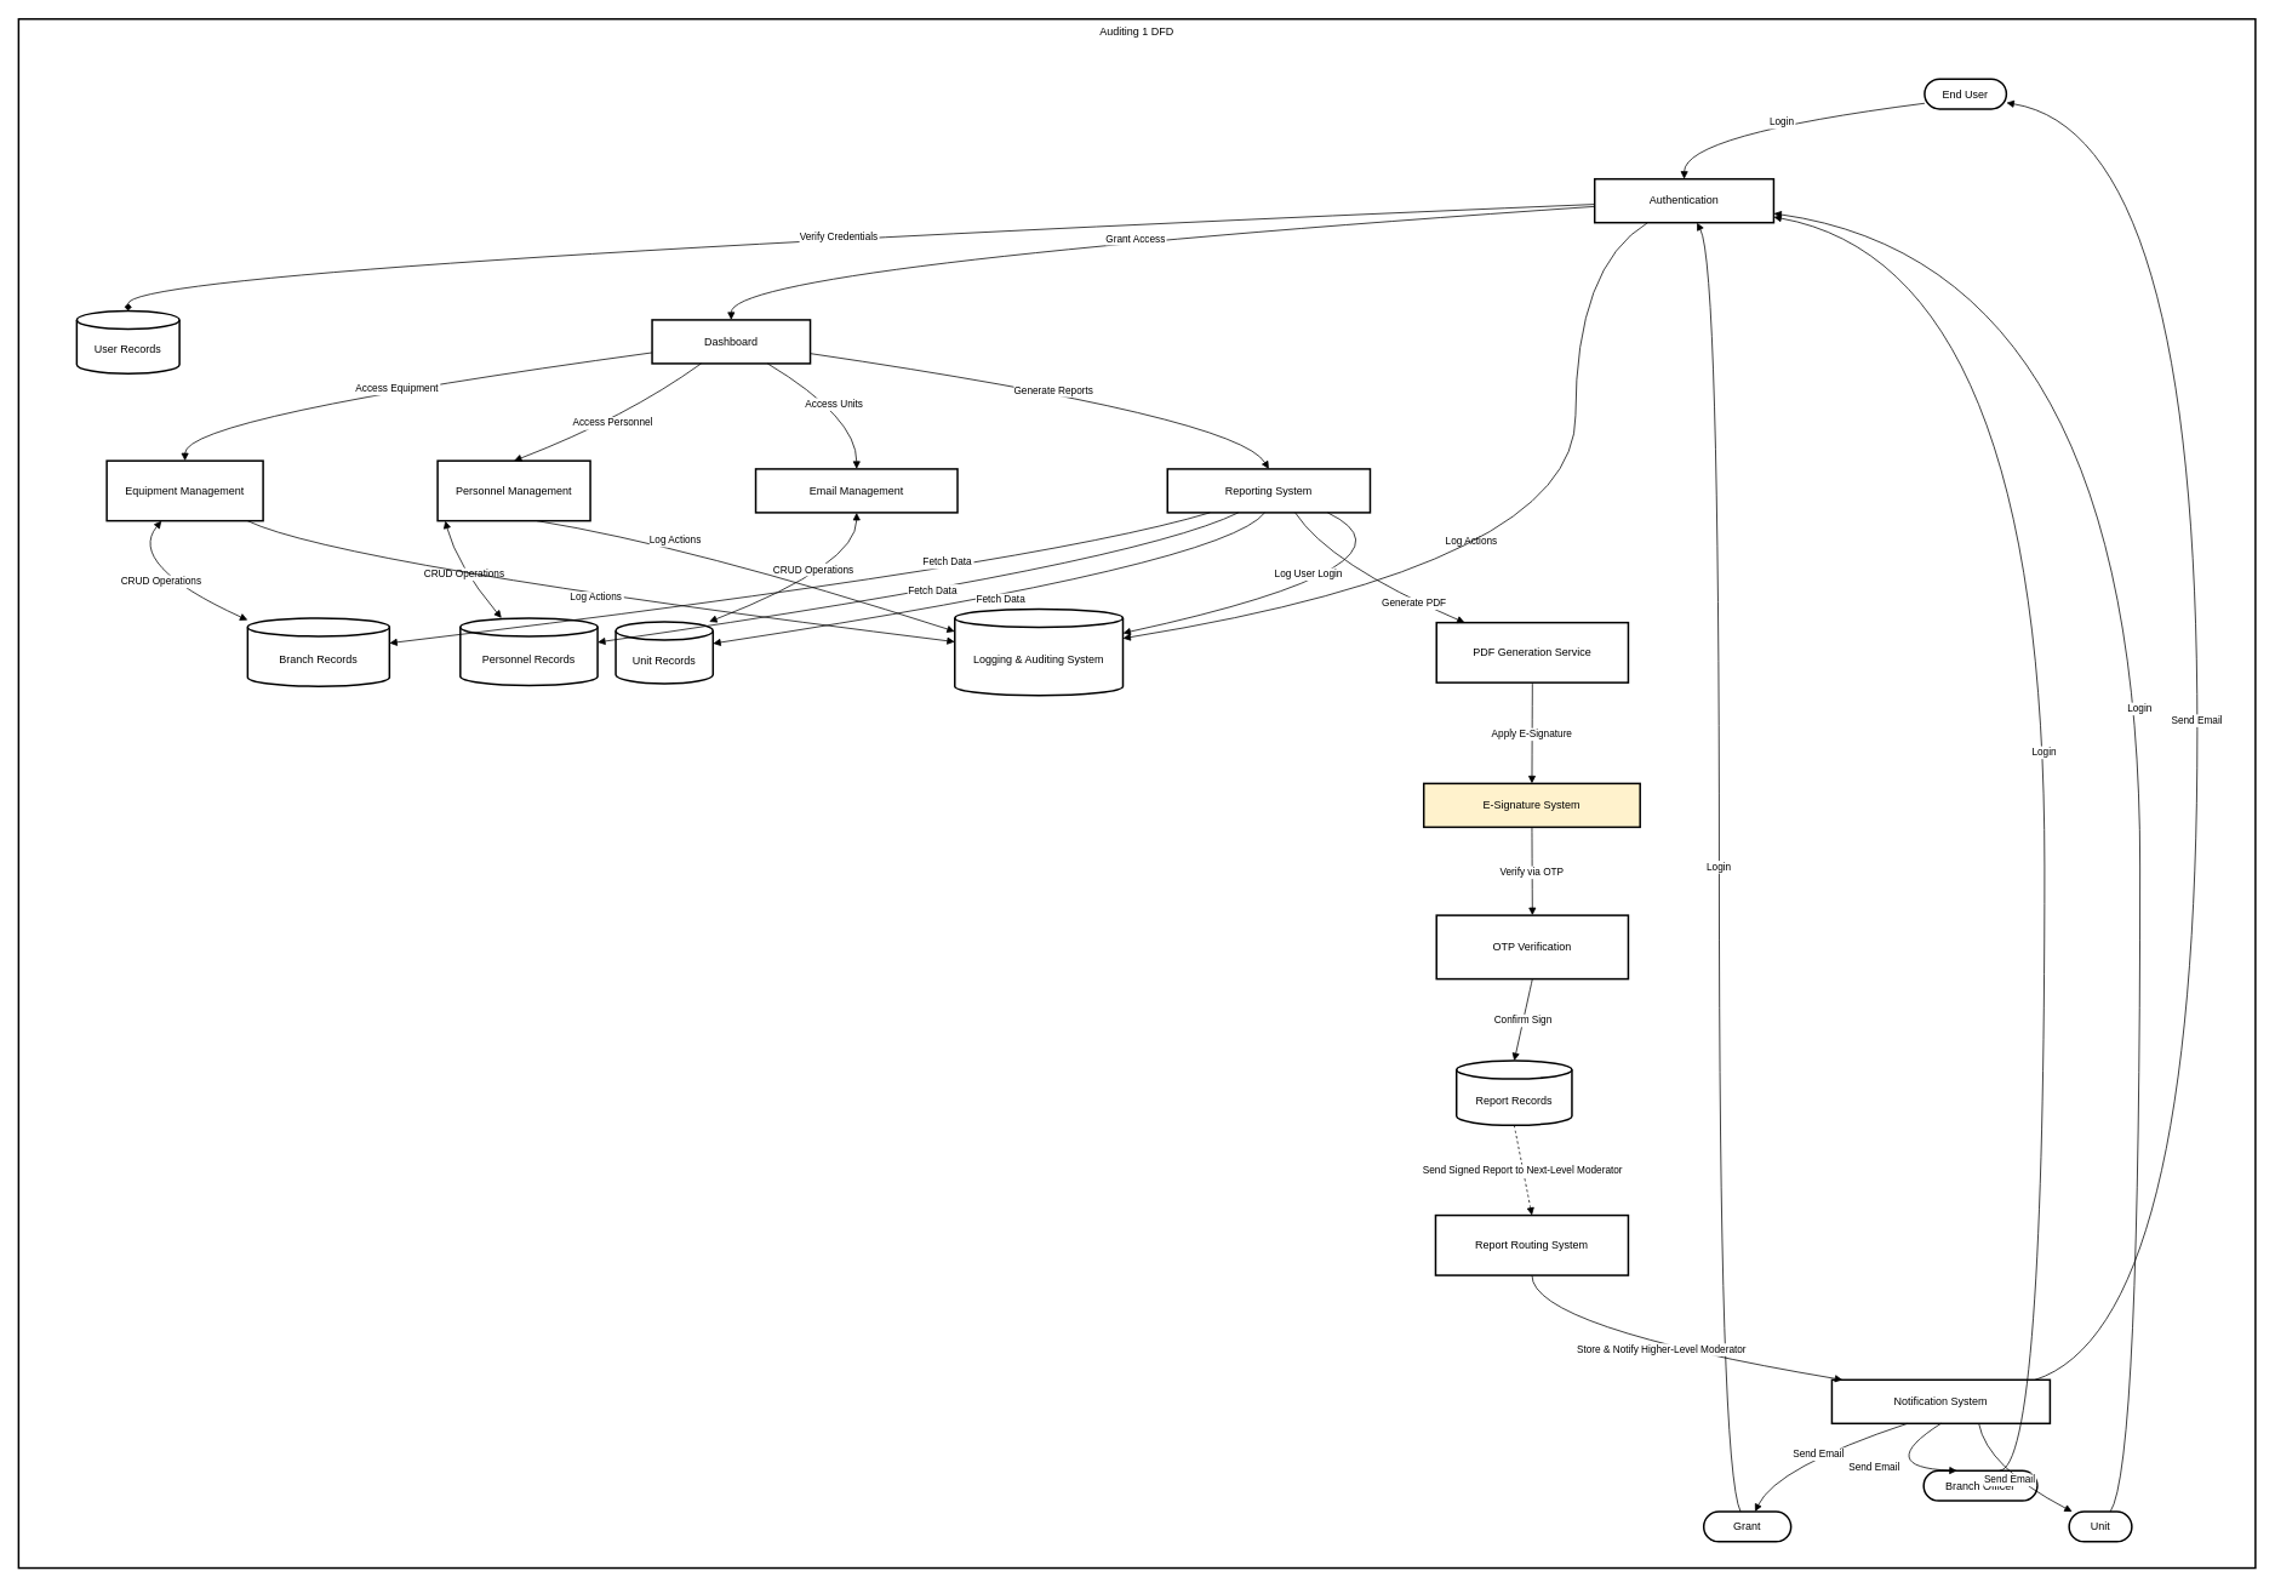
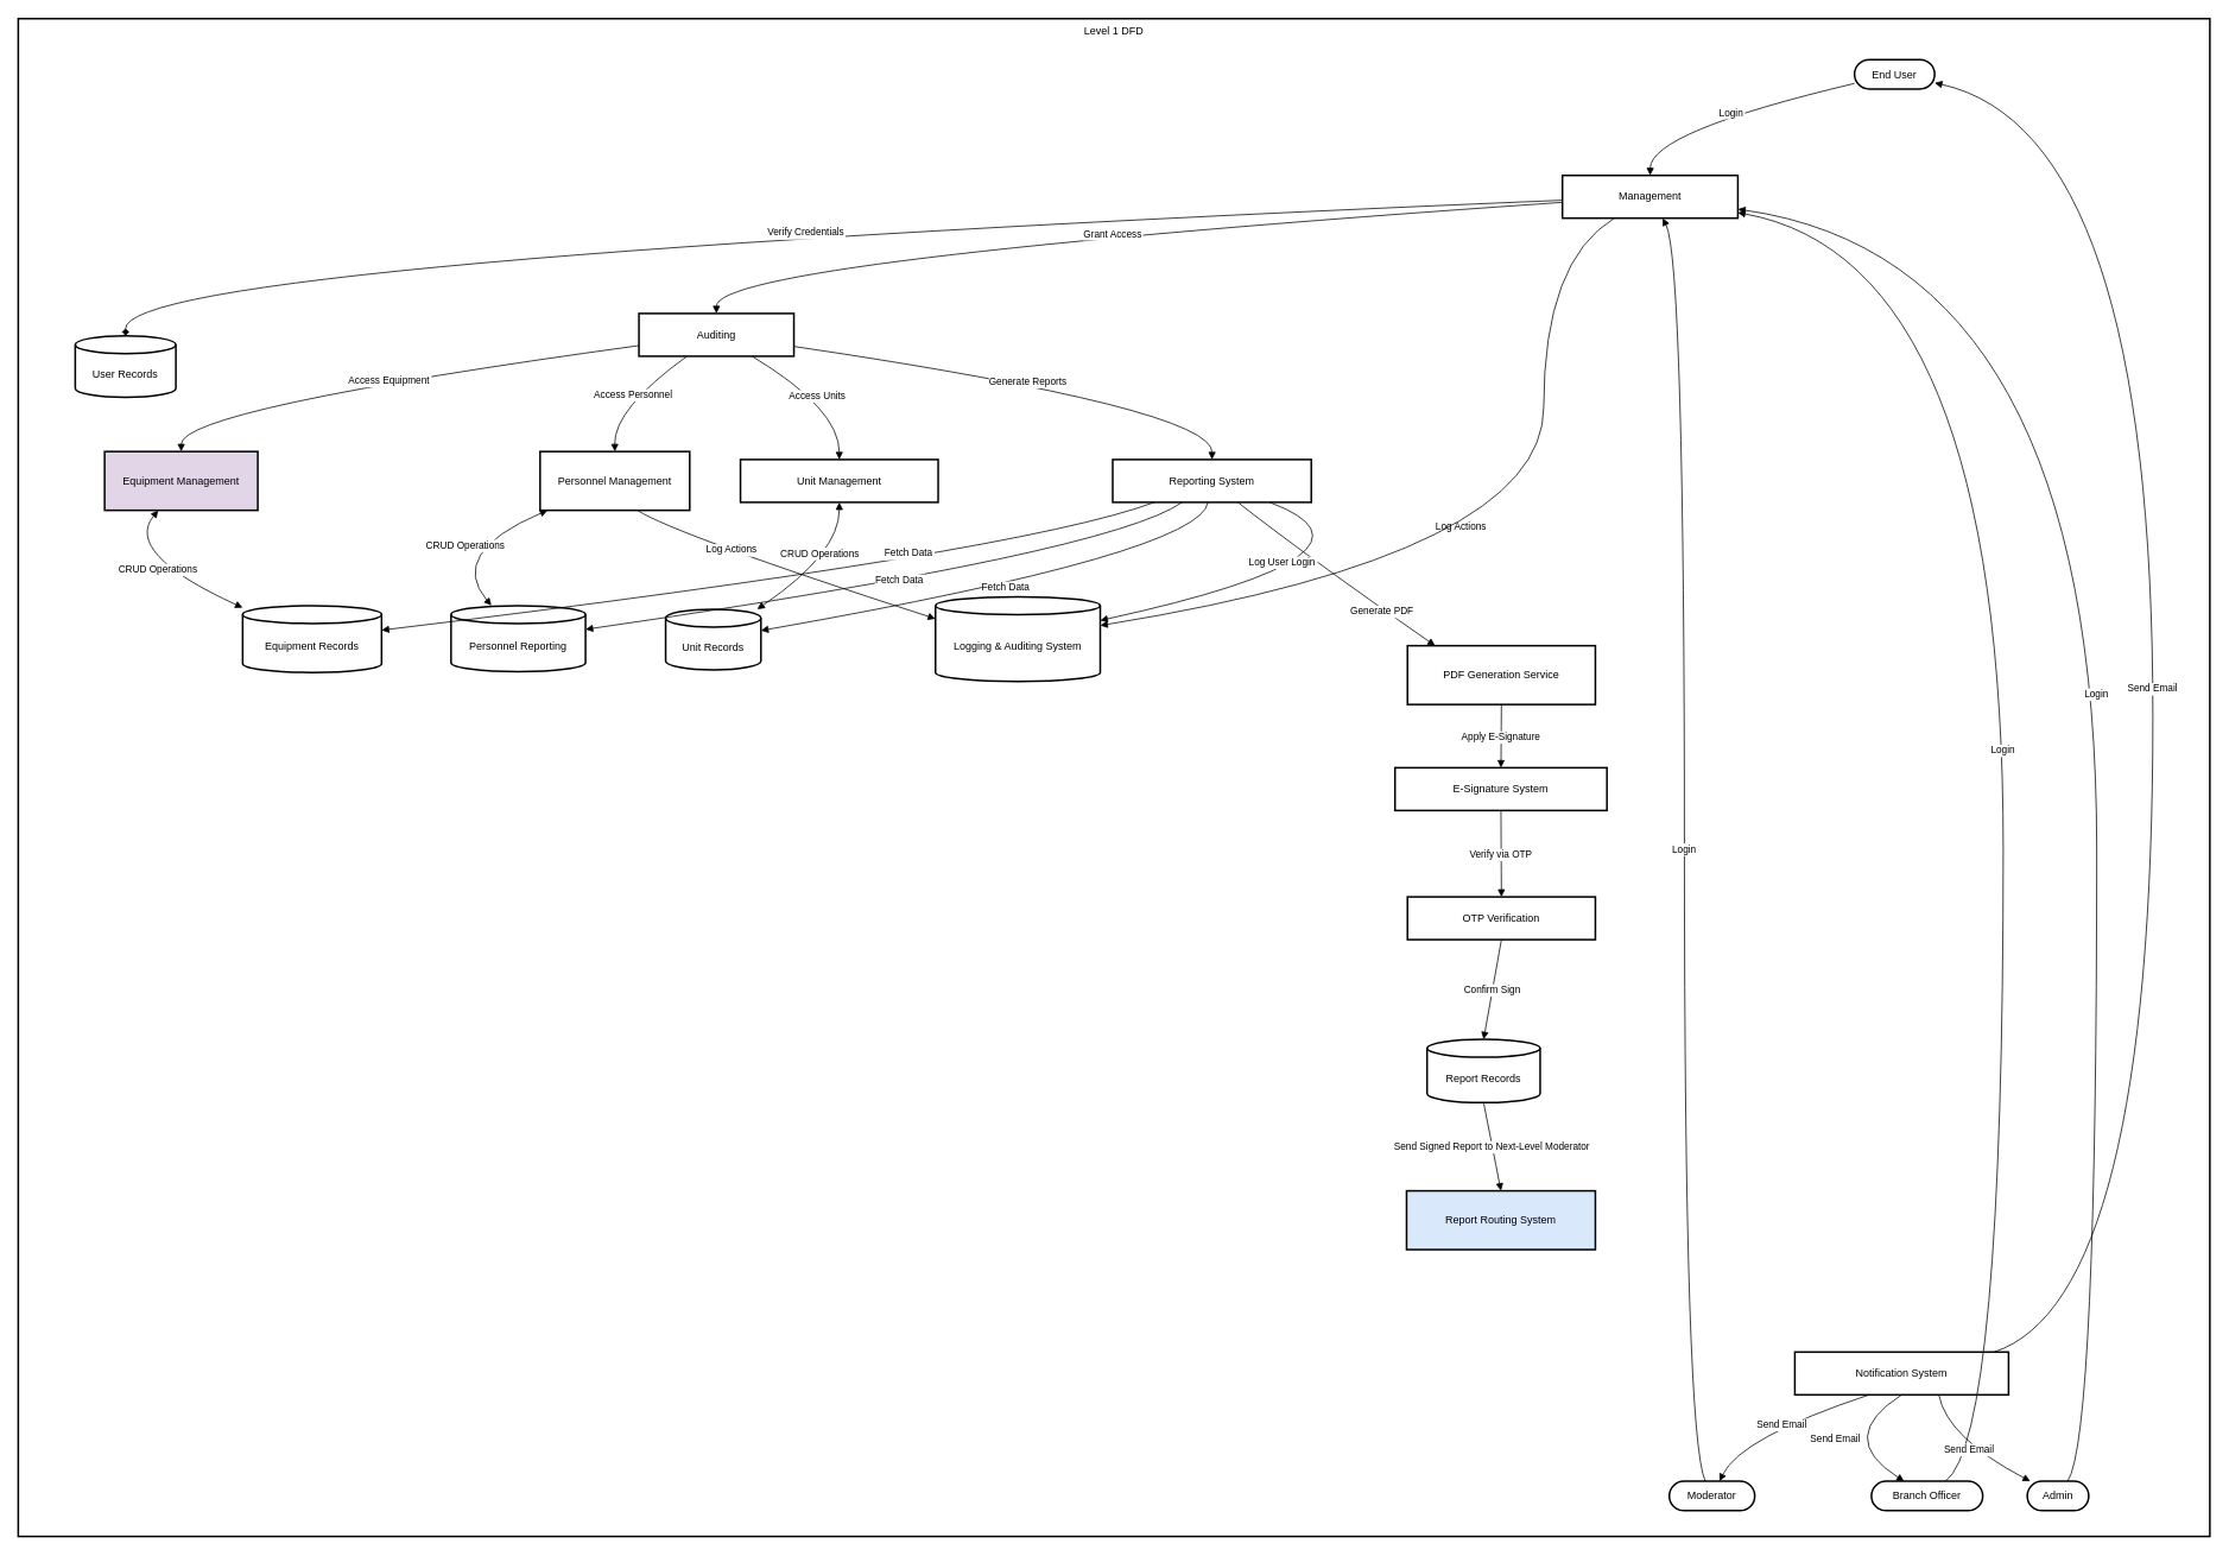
- <mxCell id="2" value="Auditing 1 DFD" style="whiteSpace=wrap;strokeWidth=2;verticalAlign=top;" vertex="1" parent="1"><mxGeometry x="20" y="20" width="2461" height="1704" as="geometry" /></mxCell>
+ <mxCell id="2" value="Level 1 DFD" style="whiteSpace=wrap;strokeWidth=2;verticalAlign=top;" vertex="1" parent="1"><mxGeometry x="20" y="20" width="2461" height="1704" as="geometry" /></mxCell>
- <mxCell id="3" value="End User" style="rounded=1;whiteSpace=wrap;arcSize=50;strokeWidth=2;" vertex="1" parent="2"><mxGeometry x="2097" y="66" width="90" height="33" as="geometry" /></mxCell>
+ <mxCell id="3" value="End User" style="rounded=1;whiteSpace=wrap;arcSize=50;strokeWidth=2;" vertex="1" parent="2"><mxGeometry x="2062" y="46" width="90" height="33" as="geometry" /></mxCell>
- <mxCell id="4" value="Authentication" style="whiteSpace=wrap;strokeWidth=2;" vertex="1" parent="2"><mxGeometry x="1734" y="176" width="197" height="48" as="geometry" /></mxCell>
+ <mxCell id="4" value="Management" style="whiteSpace=wrap;strokeWidth=2;" vertex="1" parent="2"><mxGeometry x="1734" y="176" width="197" height="48" as="geometry" /></mxCell>
- <mxCell id="8" value="User Records" style="shape=cylinder3;boundedLbl=1;backgroundOutline=1;size=10;strokeWidth=2;whiteSpace=wrap;" vertex="1" parent="2"><mxGeometry x="64" y="321" width="113" height="69" as="geometry" /></mxCell>
+ <mxCell id="8" value="User Records" style="shape=cylinder3;boundedLbl=1;backgroundOutline=1;size=10;strokeWidth=2;whiteSpace=wrap;" vertex="1" parent="2"><mxGeometry x="64" y="356" width="113" height="69" as="geometry" /></mxCell>
- <mxCell id="9" value="Dashboard" style="whiteSpace=wrap;strokeWidth=2;" vertex="1" parent="2"><mxGeometry x="697" y="331" width="174" height="48" as="geometry" /></mxCell>
+ <mxCell id="9" value="Auditing" style="whiteSpace=wrap;strokeWidth=2;" vertex="1" parent="2"><mxGeometry x="697" y="331" width="174" height="48" as="geometry" /></mxCell>
- <mxCell id="10" value="Equipment Management" style="whiteSpace=wrap;strokeWidth=2;" vertex="1" parent="2"><mxGeometry x="97" y="486" width="172" height="66" as="geometry" /></mxCell>
+ <mxCell id="10" value="Equipment Management" style="whiteSpace=wrap;strokeWidth=2;fillColor=#e1d5e7;" vertex="1" parent="2"><mxGeometry x="97" y="486" width="172" height="66" as="geometry" /></mxCell>
- <mxCell id="11" value="Personnel Management" style="whiteSpace=wrap;strokeWidth=2;" vertex="1" parent="2"><mxGeometry x="461" y="486" width="168" height="66" as="geometry" /></mxCell>
+ <mxCell id="11" value="Personnel Management" style="whiteSpace=wrap;strokeWidth=2;" vertex="1" parent="2"><mxGeometry x="586" y="486" width="168" height="66" as="geometry" /></mxCell>
- <mxCell id="12" value="Email Management" style="whiteSpace=wrap;strokeWidth=2;" vertex="1" parent="2"><mxGeometry x="811" y="495" width="222" height="48" as="geometry" /></mxCell>
+ <mxCell id="12" value="Unit Management" style="whiteSpace=wrap;strokeWidth=2;" vertex="1" parent="2"><mxGeometry x="811" y="495" width="222" height="48" as="geometry" /></mxCell>
- <mxCell id="13" value="Reporting System" style="whiteSpace=wrap;strokeWidth=2;" vertex="1" parent="2"><mxGeometry x="1264" y="495" width="223" height="48" as="geometry" /></mxCell>
+ <mxCell id="13" value="Reporting System" style="whiteSpace=wrap;strokeWidth=2;" vertex="1" parent="2"><mxGeometry x="1229" y="495" width="223" height="48" as="geometry" /></mxCell>
- <mxCell id="50" value="Log Actions" style="curved=1;startArrow=none;endArrow=block;exitX=0.9;exitY=1;entryX=0;entryY=0.38;rounded=0;" edge="1" parent="2" source="10" target="23"><mxGeometry relative="1" as="geometry"><Array as="points"><mxPoint x="351" y="600" /></Array></mxGeometry></mxCell>
- <mxCell id="16" value="Unit Records" style="shape=cylinder3;boundedLbl=1;backgroundOutline=1;size=10;strokeWidth=2;whiteSpace=wrap;" vertex="1" parent="2"><mxGeometry x="657" y="663" width="107" height="68" as="geometry" /></mxCell>
+ <mxCell id="16" value="Unit Records" style="shape=cylinder3;boundedLbl=1;backgroundOutline=1;size=10;strokeWidth=2;whiteSpace=wrap;" vertex="1" parent="2"><mxGeometry x="727" y="663" width="107" height="68" as="geometry" /></mxCell>
- <mxCell id="17" value="PDF Generation Service" style="whiteSpace=wrap;strokeWidth=2;" vertex="1" parent="2"><mxGeometry x="1560" y="664" width="211" height="66" as="geometry" /></mxCell>
+ <mxCell id="17" value="PDF Generation Service" style="whiteSpace=wrap;strokeWidth=2;" vertex="1" parent="2"><mxGeometry x="1560" y="704" width="211" height="66" as="geometry" /></mxCell>
- <mxCell id="14" value="Branch Records" style="shape=cylinder3;boundedLbl=1;backgroundOutline=1;size=10;strokeWidth=2;whiteSpace=wrap;" vertex="1" parent="2"><mxGeometry x="252" y="659" width="156" height="75" as="geometry" /></mxCell>
+ <mxCell id="14" value="Equipment Records" style="shape=cylinder3;boundedLbl=1;backgroundOutline=1;size=10;strokeWidth=2;whiteSpace=wrap;" vertex="1" parent="2"><mxGeometry x="252" y="659" width="156" height="75" as="geometry" /></mxCell>
- <mxCell id="15" value="Personnel Records" style="shape=cylinder3;boundedLbl=1;backgroundOutline=1;size=10;strokeWidth=2;whiteSpace=wrap;" vertex="1" parent="2"><mxGeometry x="486" y="659" width="151" height="74" as="geometry" /></mxCell>
+ <mxCell id="15" value="Personnel Reporting" style="shape=cylinder3;boundedLbl=1;backgroundOutline=1;size=10;strokeWidth=2;whiteSpace=wrap;" vertex="1" parent="2"><mxGeometry x="486" y="659" width="151" height="74" as="geometry" /></mxCell>
- <mxCell id="18" value="E-Signature System" style="whiteSpace=wrap;strokeWidth=2;fillColor=#fff2cc;" vertex="1" parent="2"><mxGeometry x="1546" y="841" width="238" height="48" as="geometry" /></mxCell>
+ <mxCell id="18" value="E-Signature System" style="whiteSpace=wrap;strokeWidth=2;" vertex="1" parent="2"><mxGeometry x="1546" y="841" width="238" height="48" as="geometry" /></mxCell>
- <mxCell id="19" value="OTP Verification" style="whiteSpace=wrap;strokeWidth=2;" vertex="1" parent="2"><mxGeometry x="1560" y="986" width="211" height="70" as="geometry" /></mxCell>
+ <mxCell id="19" value="OTP Verification" style="whiteSpace=wrap;strokeWidth=2;" vertex="1" parent="2"><mxGeometry x="1560" y="986" width="211" height="48" as="geometry" /></mxCell>
- <mxCell id="44" value="Send Signed Report to Next-Level Moderator" style="curved=1;startArrow=none;endArrow=block;exitX=0.5;exitY=1;entryX=0.5;entryY=0.01;rounded=0;dashed=1;" edge="1" parent="2" source="20" target="21"><mxGeometry relative="1" as="geometry"><Array as="points" /></mxGeometry></mxCell>
+ <mxCell id="44" value="Send Signed Report to Next-Level Moderator" style="curved=1;startArrow=none;endArrow=block;exitX=0.5;exitY=1;entryX=0.5;entryY=0.01;rounded=0;" edge="1" parent="2" source="20" target="21"><mxGeometry relative="1" as="geometry"><Array as="points" /></mxGeometry></mxCell>
- <mxCell id="21" value="Report Routing System" style="whiteSpace=wrap;strokeWidth=2;" vertex="1" parent="2"><mxGeometry x="1559" y="1316" width="212" height="66" as="geometry" /></mxCell>
+ <mxCell id="21" value="Report Routing System" style="whiteSpace=wrap;strokeWidth=2;fillColor=#dae8fc;" vertex="1" parent="2"><mxGeometry x="1559" y="1316" width="212" height="66" as="geometry" /></mxCell>
- <mxCell id="45" value="Store &amp; Notify Higher-Level Moderator" style="curved=1;startArrow=none;endArrow=block;exitX=0.5;exitY=1;entryX=0.04;entryY=-0.01;rounded=0;" edge="1" parent="2" source="21" target="22"><mxGeometry relative="1" as="geometry"><Array as="points"><mxPoint x="1665" y="1439" /></Array></mxGeometry></mxCell>
- <mxCell id="6" value="Branch Officer" style="rounded=1;whiteSpace=wrap;arcSize=50;strokeWidth=2;" vertex="1" parent="2"><mxGeometry x="2096" y="1597" width="125" height="33" as="geometry" /></mxCell>
+ <mxCell id="6" value="Branch Officer" style="rounded=1;whiteSpace=wrap;arcSize=50;strokeWidth=2;" vertex="1" parent="2"><mxGeometry x="2081" y="1642" width="125" height="33" as="geometry" /></mxCell>
- <mxCell id="5" value="Grant" style="rounded=1;whiteSpace=wrap;arcSize=50;strokeWidth=2;" vertex="1" parent="2"><mxGeometry x="1854" y="1642" width="96" height="33" as="geometry" /></mxCell>
+ <mxCell id="5" value="Moderator" style="rounded=1;whiteSpace=wrap;arcSize=50;strokeWidth=2;" vertex="1" parent="2"><mxGeometry x="1854" y="1642" width="96" height="33" as="geometry" /></mxCell>
- <mxCell id="7" value="Unit" style="rounded=1;whiteSpace=wrap;arcSize=50;strokeWidth=2;" vertex="1" parent="2"><mxGeometry x="2256" y="1642" width="69" height="33" as="geometry" /></mxCell>
+ <mxCell id="7" value="Admin" style="rounded=1;whiteSpace=wrap;arcSize=50;strokeWidth=2;" vertex="1" parent="2"><mxGeometry x="2256" y="1642" width="69" height="33" as="geometry" /></mxCell>
